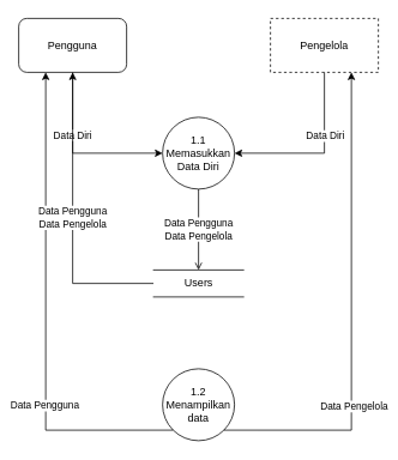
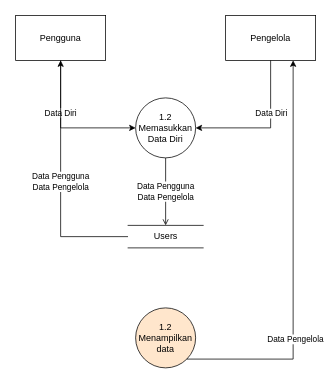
- <mxCell id="2" value="Pengguna" style="whiteSpace=wrap;html=1;rounded=1;" parent="1" vertex="1"><mxGeometry x="20" y="20" width="120" height="60" as="geometry" /></mxCell>
+ <mxCell id="2" value="Pengguna" style="rounded=0;whiteSpace=wrap;html=1;" parent="1" vertex="1"><mxGeometry x="20" y="20" width="120" height="60" as="geometry" /></mxCell>
- <mxCell id="3" value="Pengelola" style="rounded=0;whiteSpace=wrap;html=1;dashed=1;" parent="1" vertex="1"><mxGeometry x="300" y="20" width="120" height="60" as="geometry" /></mxCell>
+ <mxCell id="3" value="Pengelola" style="rounded=0;whiteSpace=wrap;html=1;" parent="1" vertex="1"><mxGeometry x="300" y="20" width="120" height="60" as="geometry" /></mxCell>
- <mxCell id="5" value="1.1&lt;br&gt;Memasukkan Data Diri" style="ellipse;whiteSpace=wrap;html=1;aspect=fixed;" parent="1" vertex="1"><mxGeometry x="180" y="130" width="80" height="80" as="geometry" /></mxCell>
+ <mxCell id="5" value="1.2&lt;br&gt;Memasukkan Data Diri" style="ellipse;whiteSpace=wrap;html=1;aspect=fixed;" parent="1" vertex="1"><mxGeometry x="180" y="130" width="80" height="80" as="geometry" /></mxCell>
- <mxCell id="10" value="" style="endArrow=classic;html=1;rounded=0;exitX=0;exitY=1;exitDx=0;exitDy=0;entryX=0.25;entryY=1;entryDx=0;entryDy=0;edgeStyle=orthogonalEdgeStyle;" parent="1" source="9" target="2" edge="1"><mxGeometry width="50" height="50" relative="1" as="geometry"><mxPoint x="260" y="280" as="sourcePoint" /><mxPoint x="310" y="230" as="targetPoint" /></mxGeometry></mxCell>
- <mxCell id="11" value="Data Pengguna" style="edgeLabel;html=1;align=center;verticalAlign=middle;resizable=0;points=[];" parent="10" vertex="1" connectable="0"><mxGeometry x="-0.37" y="2" relative="1" as="geometry"><mxPoint as="offset" /></mxGeometry></mxCell>
- <mxCell id="9" value="1.2&lt;br&gt;Menampilkan data" style="ellipse;whiteSpace=wrap;html=1;aspect=fixed;" parent="1" vertex="1"><mxGeometry x="180" y="410" width="80" height="80" as="geometry" /></mxCell>
+ <mxCell id="9" value="1.2&lt;br&gt;Menampilkan data" style="ellipse;whiteSpace=wrap;html=1;aspect=fixed;fillColor=#ffe6cc;" parent="1" vertex="1"><mxGeometry x="180" y="410" width="80" height="80" as="geometry" /></mxCell>
